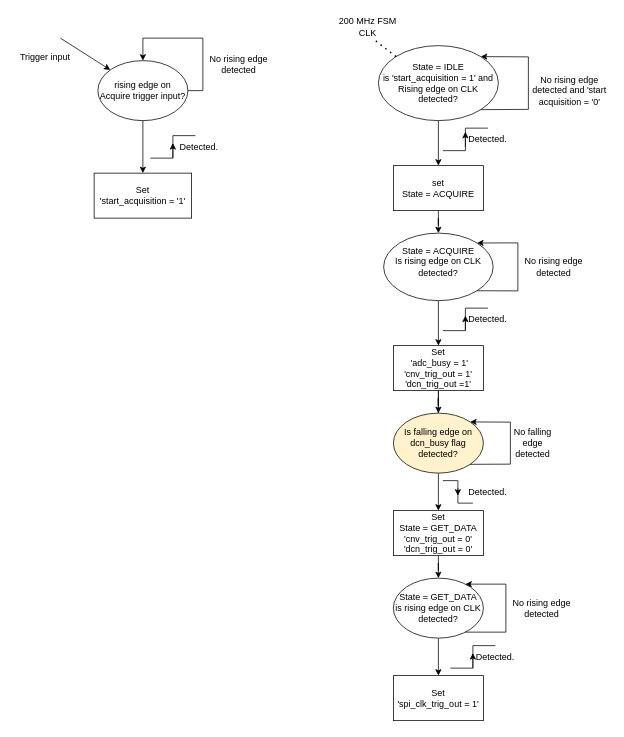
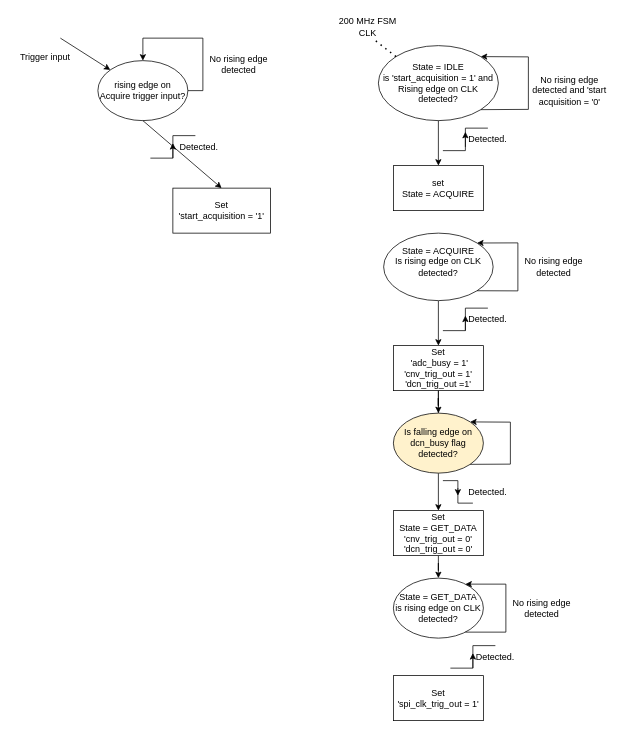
- <mxCell id="15" value="Set&lt;div&gt;&amp;nbsp;'start_acquisition = '1'&amp;nbsp;&lt;/div&gt;" style="rounded=0;whiteSpace=wrap;html=1;" vertex="1" parent="1"><mxGeometry x="125" y="230" width="130" height="60" as="geometry" /></mxCell>
+ <mxCell id="15" value="Set&lt;div&gt;&amp;nbsp;'start_acquisition = '1'&amp;nbsp;&lt;/div&gt;" style="rounded=0;whiteSpace=wrap;html=1;" vertex="1" parent="1"><mxGeometry x="230" y="250" width="130" height="60" as="geometry" /></mxCell>
- <mxCell id="23" style="edgeStyle=orthogonalEdgeStyle;rounded=0;orthogonalLoop=1;jettySize=auto;html=1;entryX=0.5;entryY=0;entryDx=0;entryDy=0;" edge="1" parent="1" source="24" target="18"><mxGeometry relative="1" as="geometry" /></mxCell>
- <mxCell id="35" value="No falling edge detected" style="text;html=1;align=center;verticalAlign=middle;whiteSpace=wrap;rounded=0;" vertex="1" parent="1"><mxGeometry x="680" y="575" width="60" height="30" as="geometry" /></mxCell>
- <mxCell id="42" style="edgeStyle=orthogonalEdgeStyle;rounded=0;orthogonalLoop=1;jettySize=auto;html=1;entryX=0.5;entryY=0;entryDx=0;entryDy=0;" edge="1" parent="1" source="43" target="49"><mxGeometry relative="1" as="geometry" /></mxCell>
